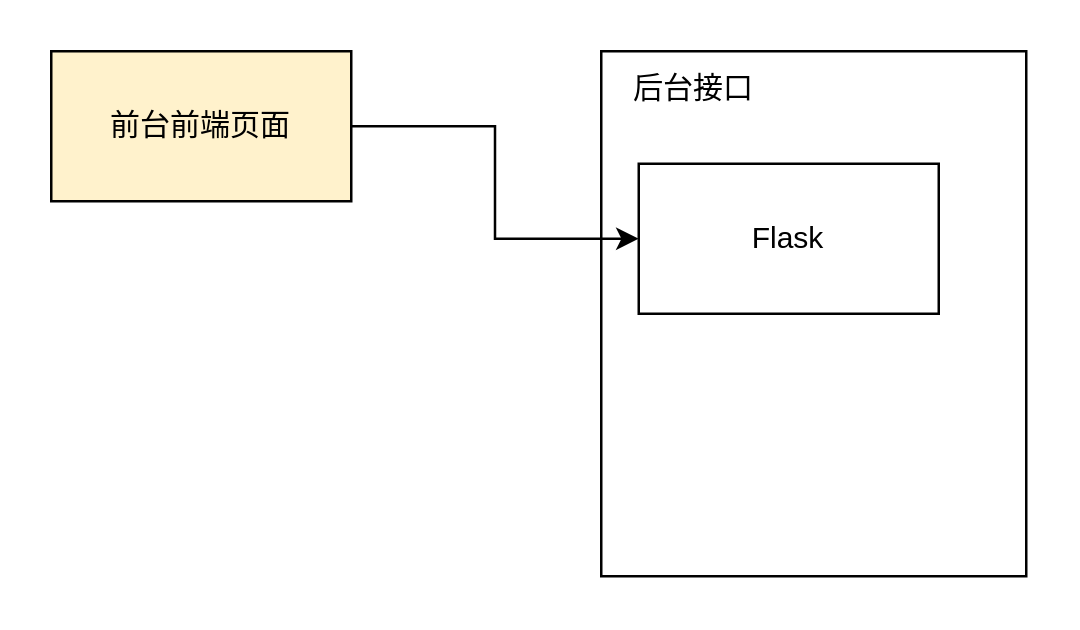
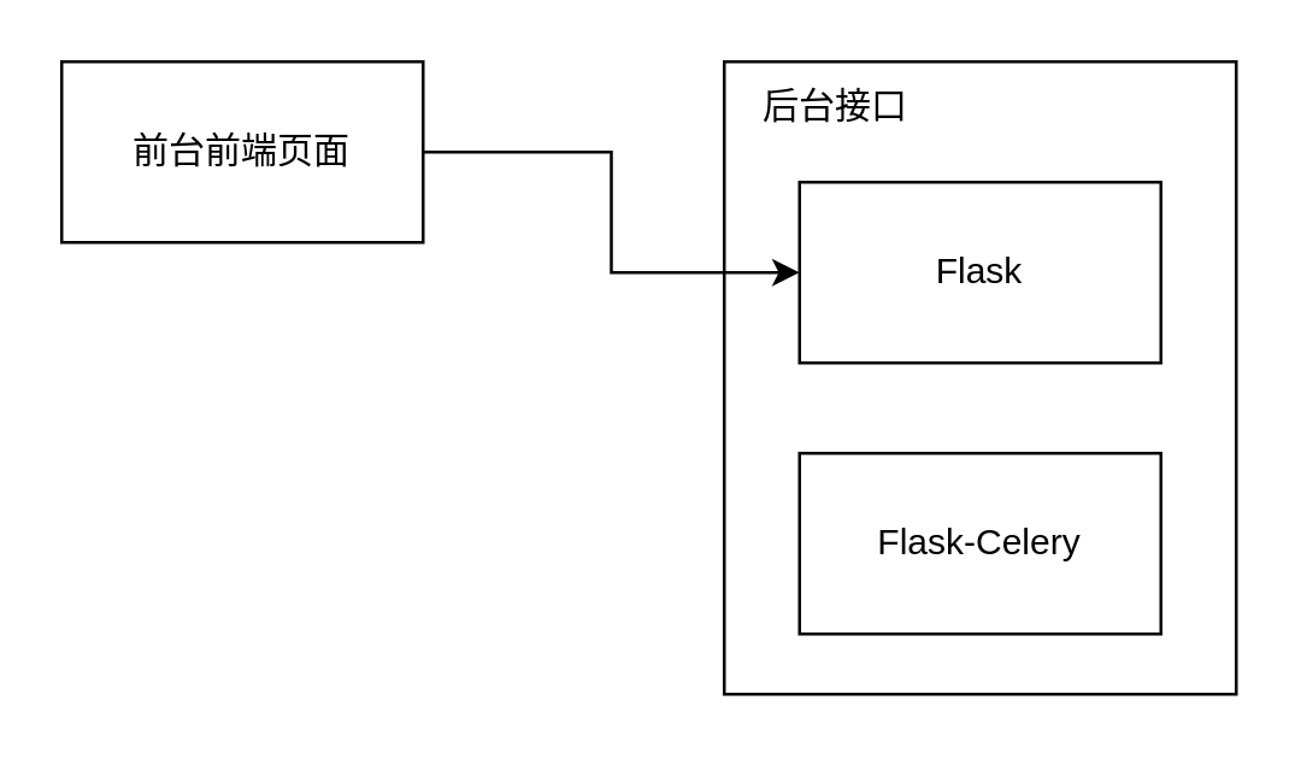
- <mxCell id="4" value="前台前端页面" style="rounded=0;whiteSpace=wrap;html=1;fillColor=#fff2cc;" parent="1" vertex="1"><mxGeometry x="20" y="20" width="120" height="60" as="geometry" /></mxCell>
+ <mxCell id="4" value="前台前端页面" style="rounded=0;whiteSpace=wrap;html=1;" parent="1" vertex="1"><mxGeometry x="20" y="20" width="120" height="60" as="geometry" /></mxCell>
- <mxCell id="6" value="Flask" style="rounded=0;whiteSpace=wrap;html=1;" parent="1" vertex="1"><mxGeometry x="255" y="65" width="120" height="60" as="geometry" /></mxCell>
+ <mxCell id="6" value="Flask" style="rounded=0;whiteSpace=wrap;html=1;" parent="1" vertex="1"><mxGeometry x="265" y="60" width="120" height="60" as="geometry" /></mxCell>
+ <mxCell id="7" value="Flask-Celery" style="rounded=0;whiteSpace=wrap;html=1;" parent="1" vertex="1"><mxGeometry x="265" y="150" width="120" height="60" as="geometry" /></mxCell>
